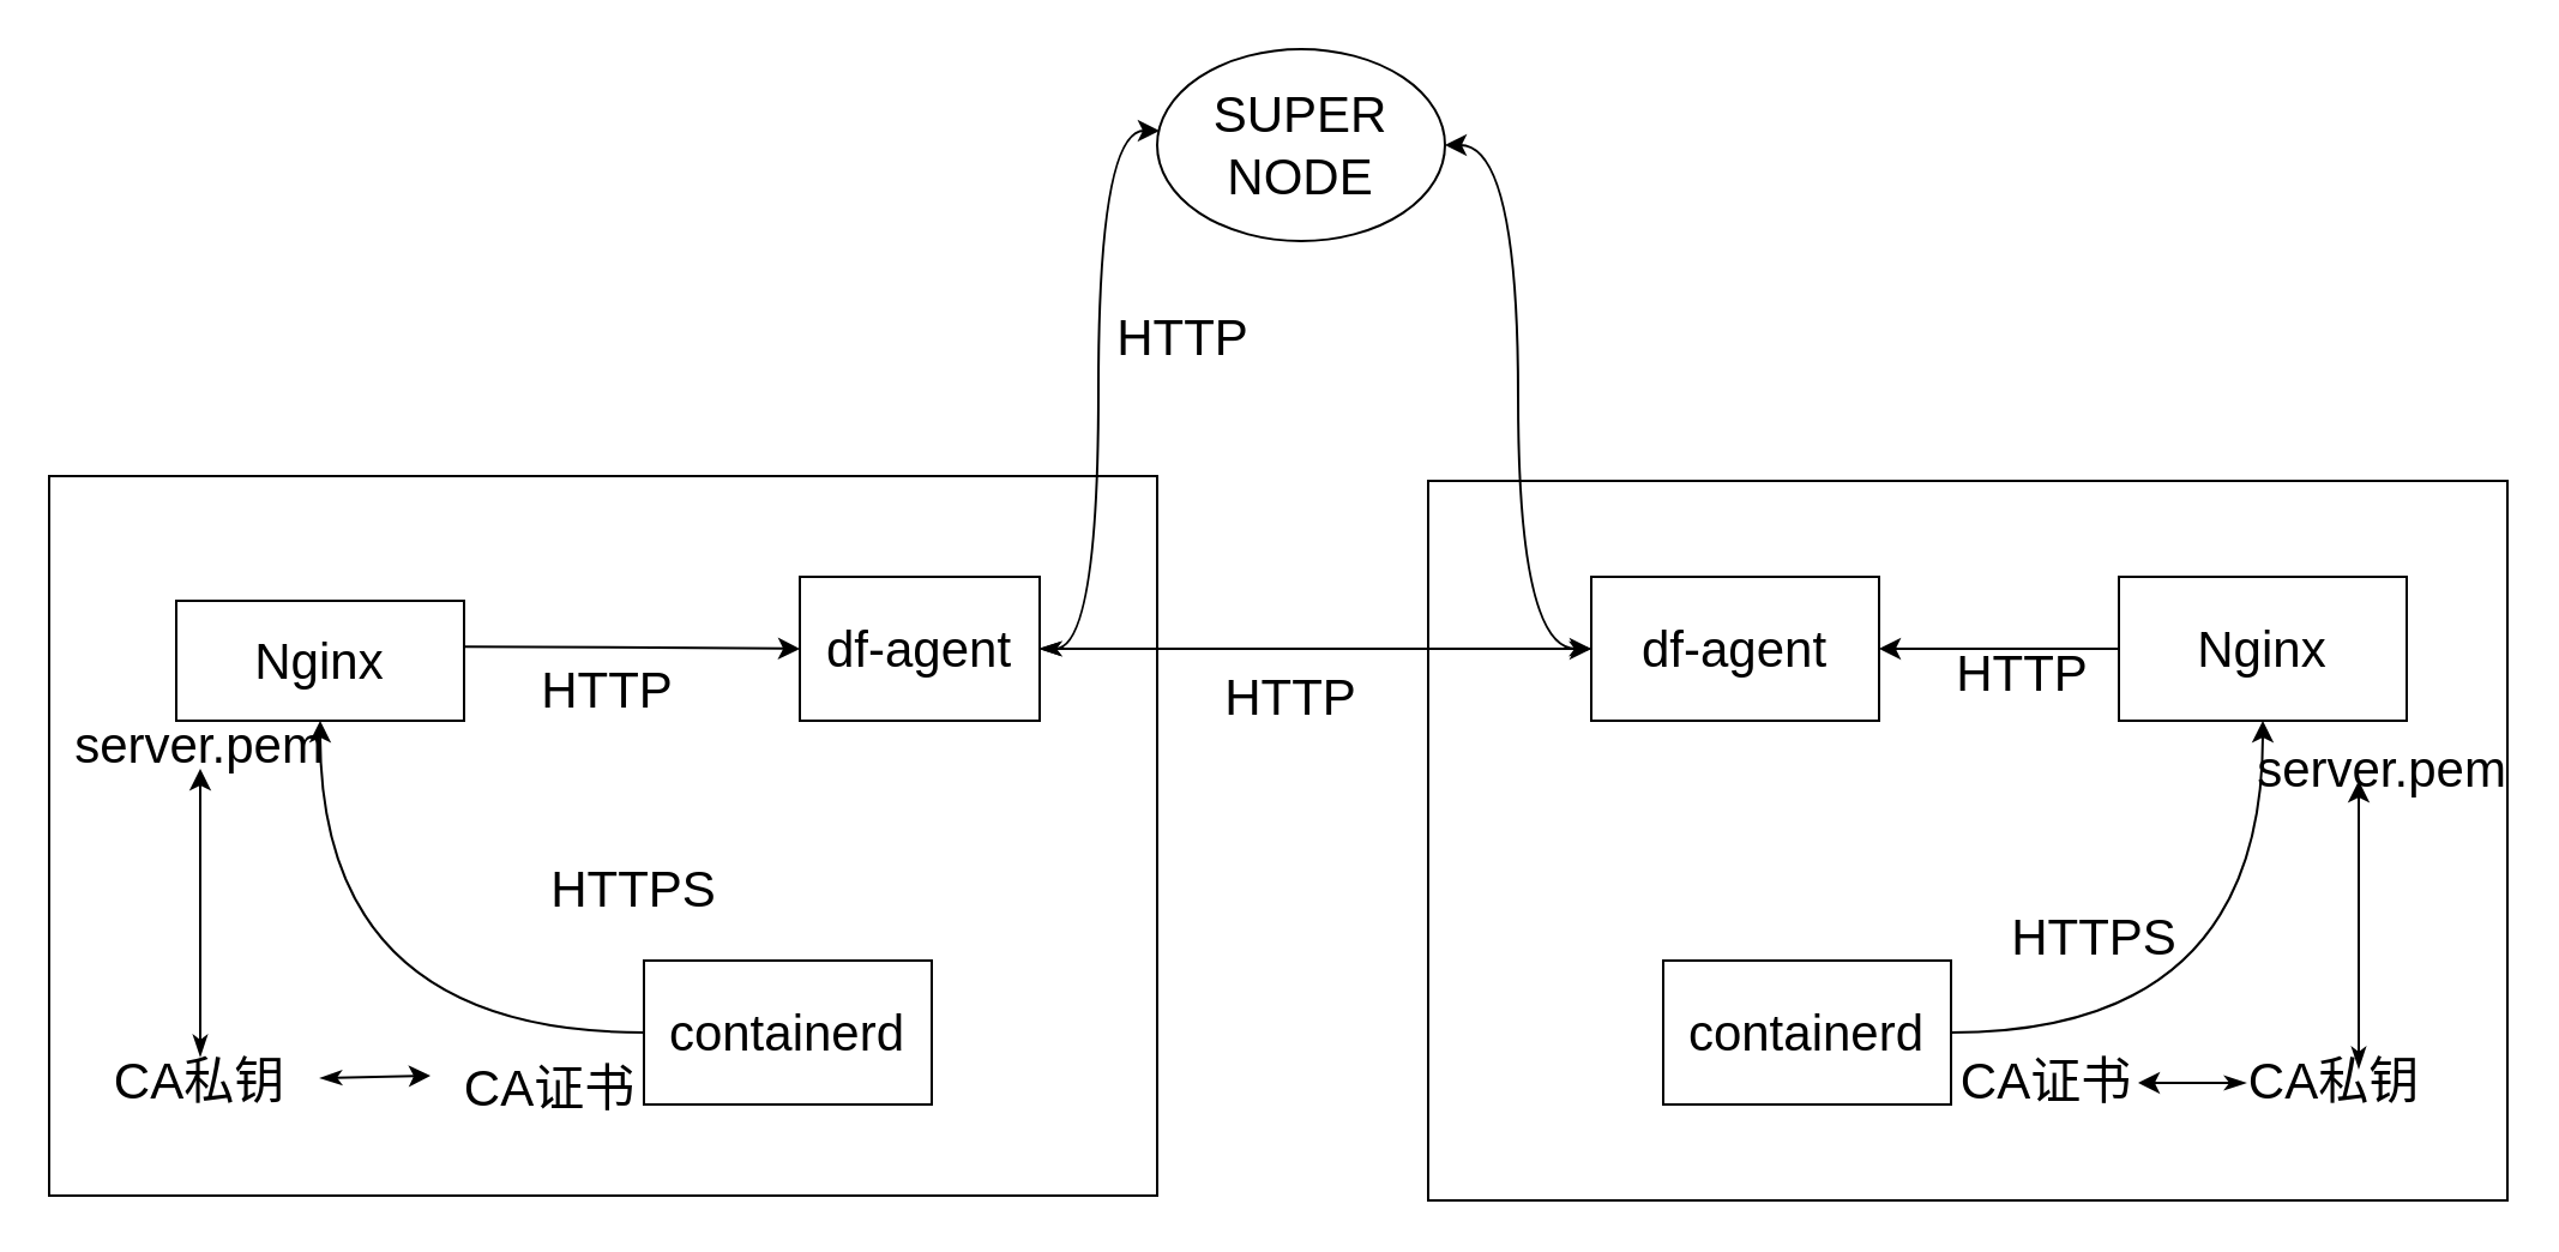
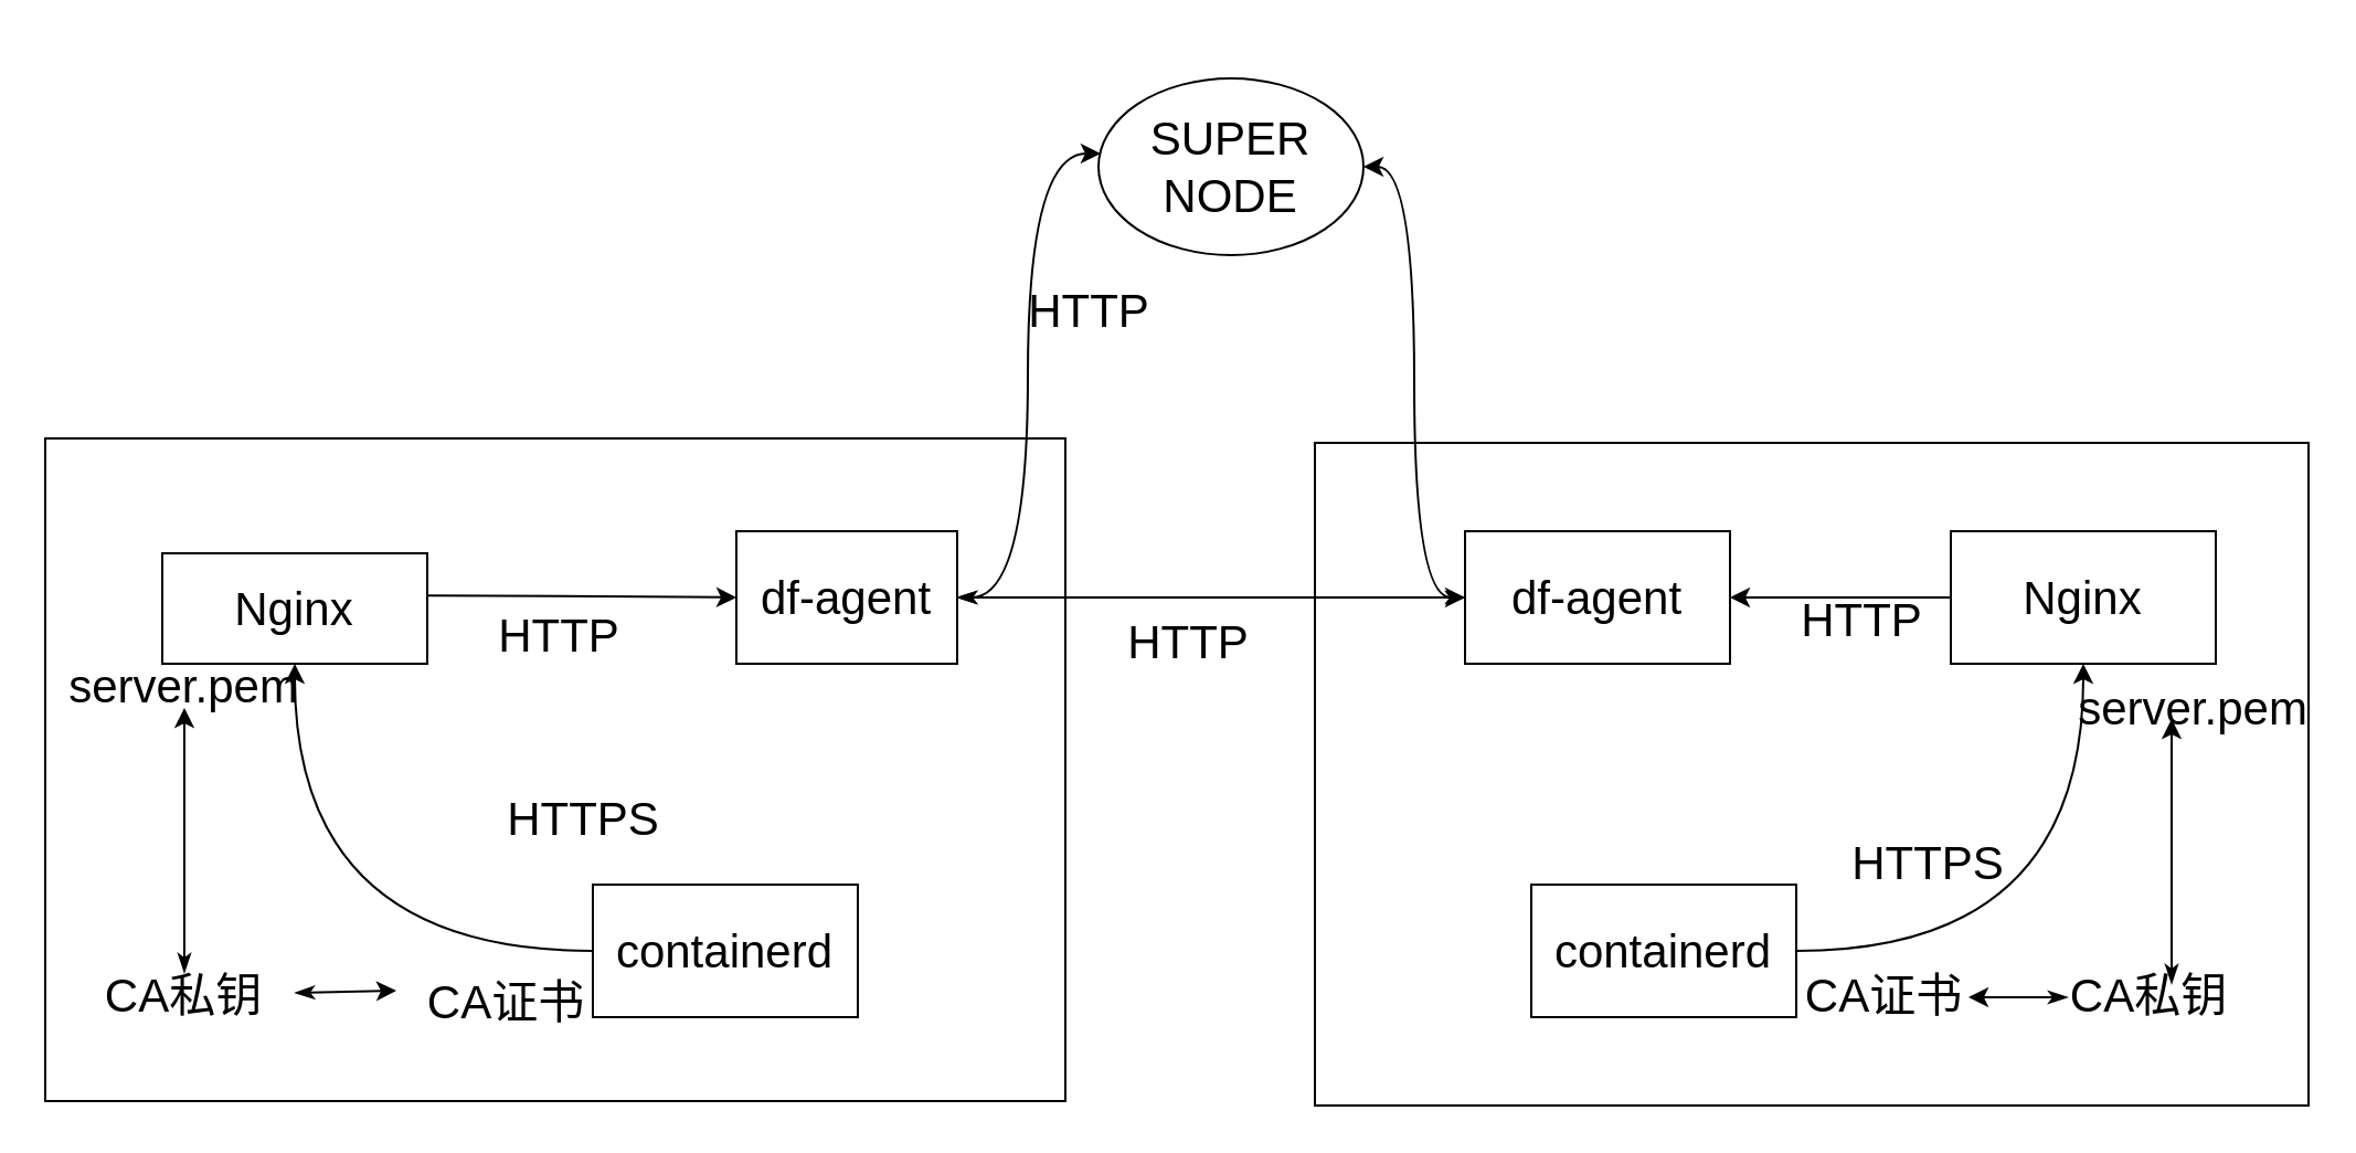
- <mxCell id="25" value="SUPER NODE" style="ellipse;whiteSpace=wrap;html=1;fontSize=21;" parent="1" vertex="1"><mxGeometry x="482" y="20" width="120" height="80" as="geometry" /></mxCell>
+ <mxCell id="25" value="SUPER NODE" style="ellipse;whiteSpace=wrap;html=1;fontSize=21;" parent="1" vertex="1"><mxGeometry x="497" y="35" width="120" height="80" as="geometry" /></mxCell>
